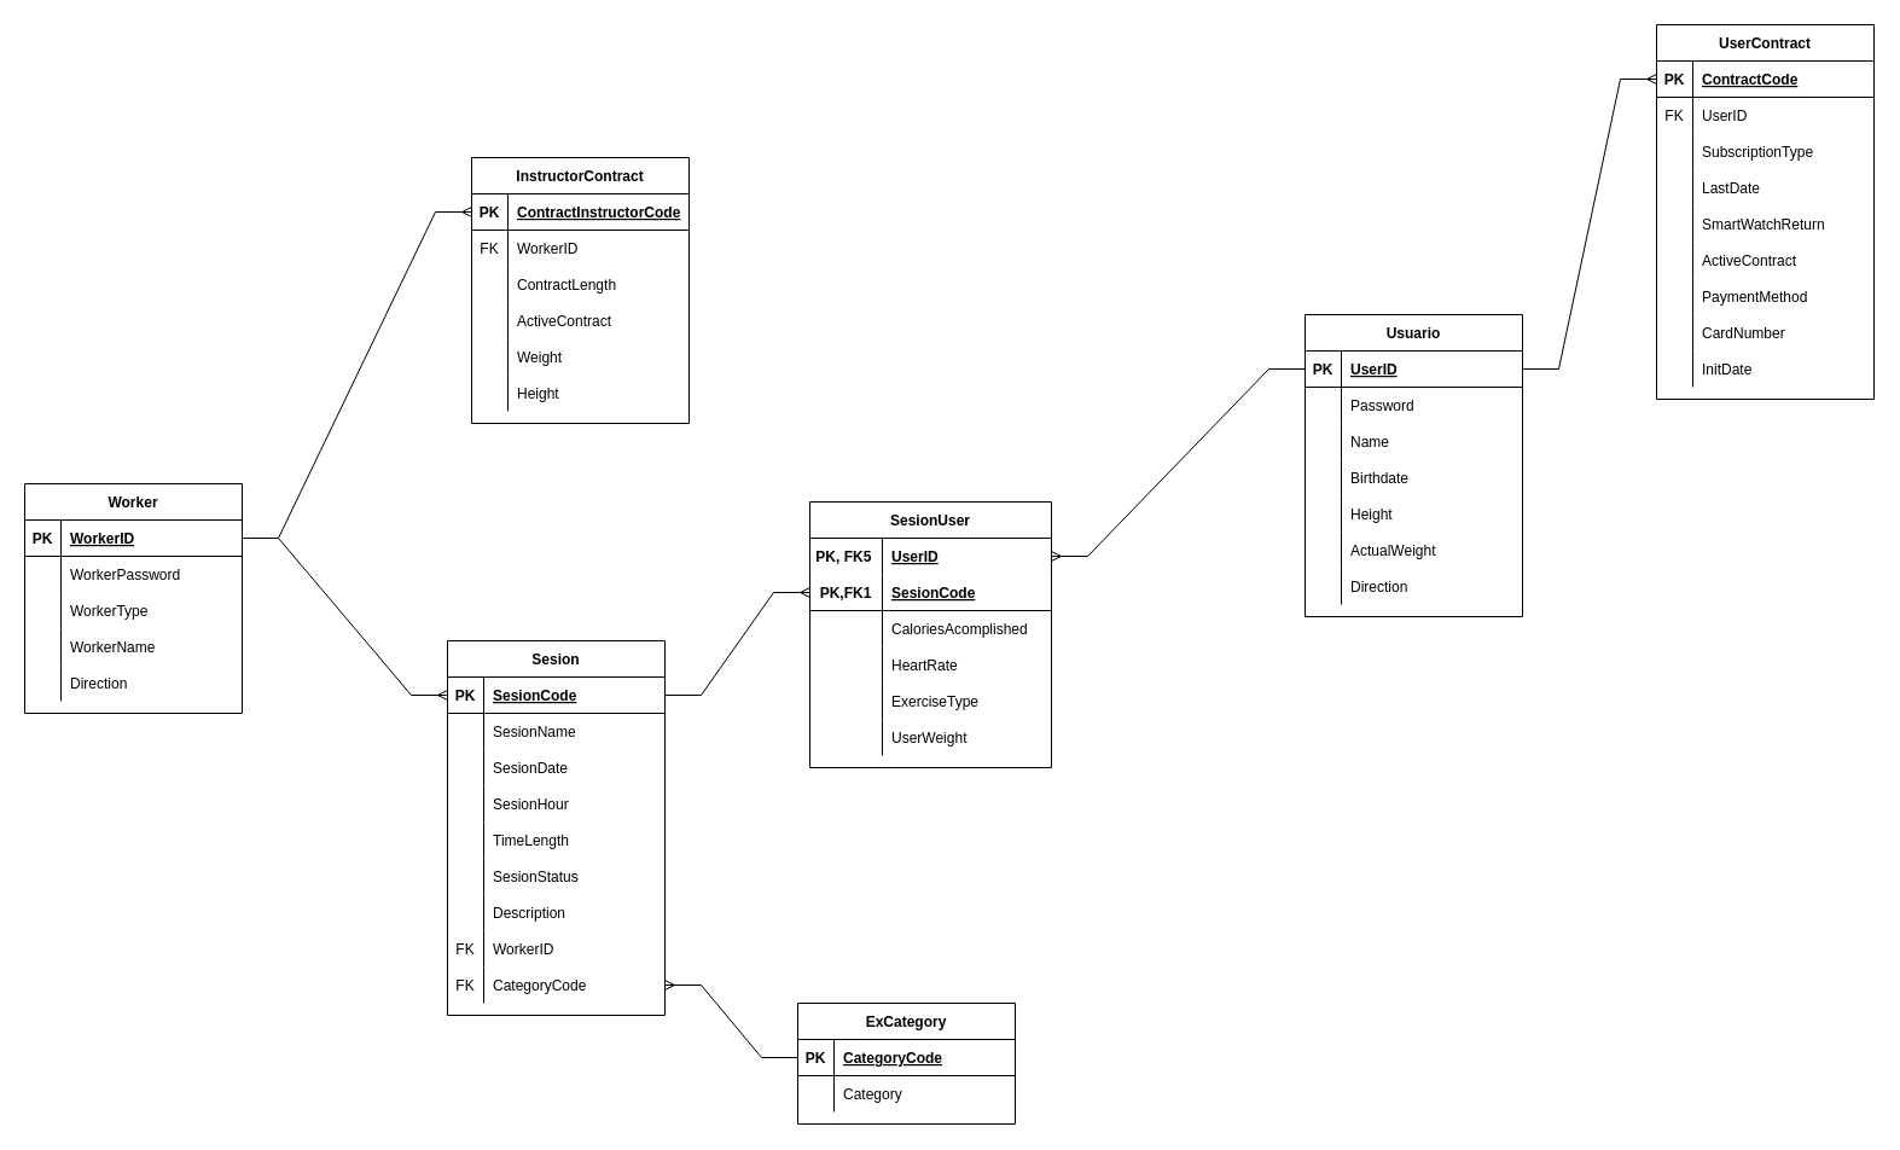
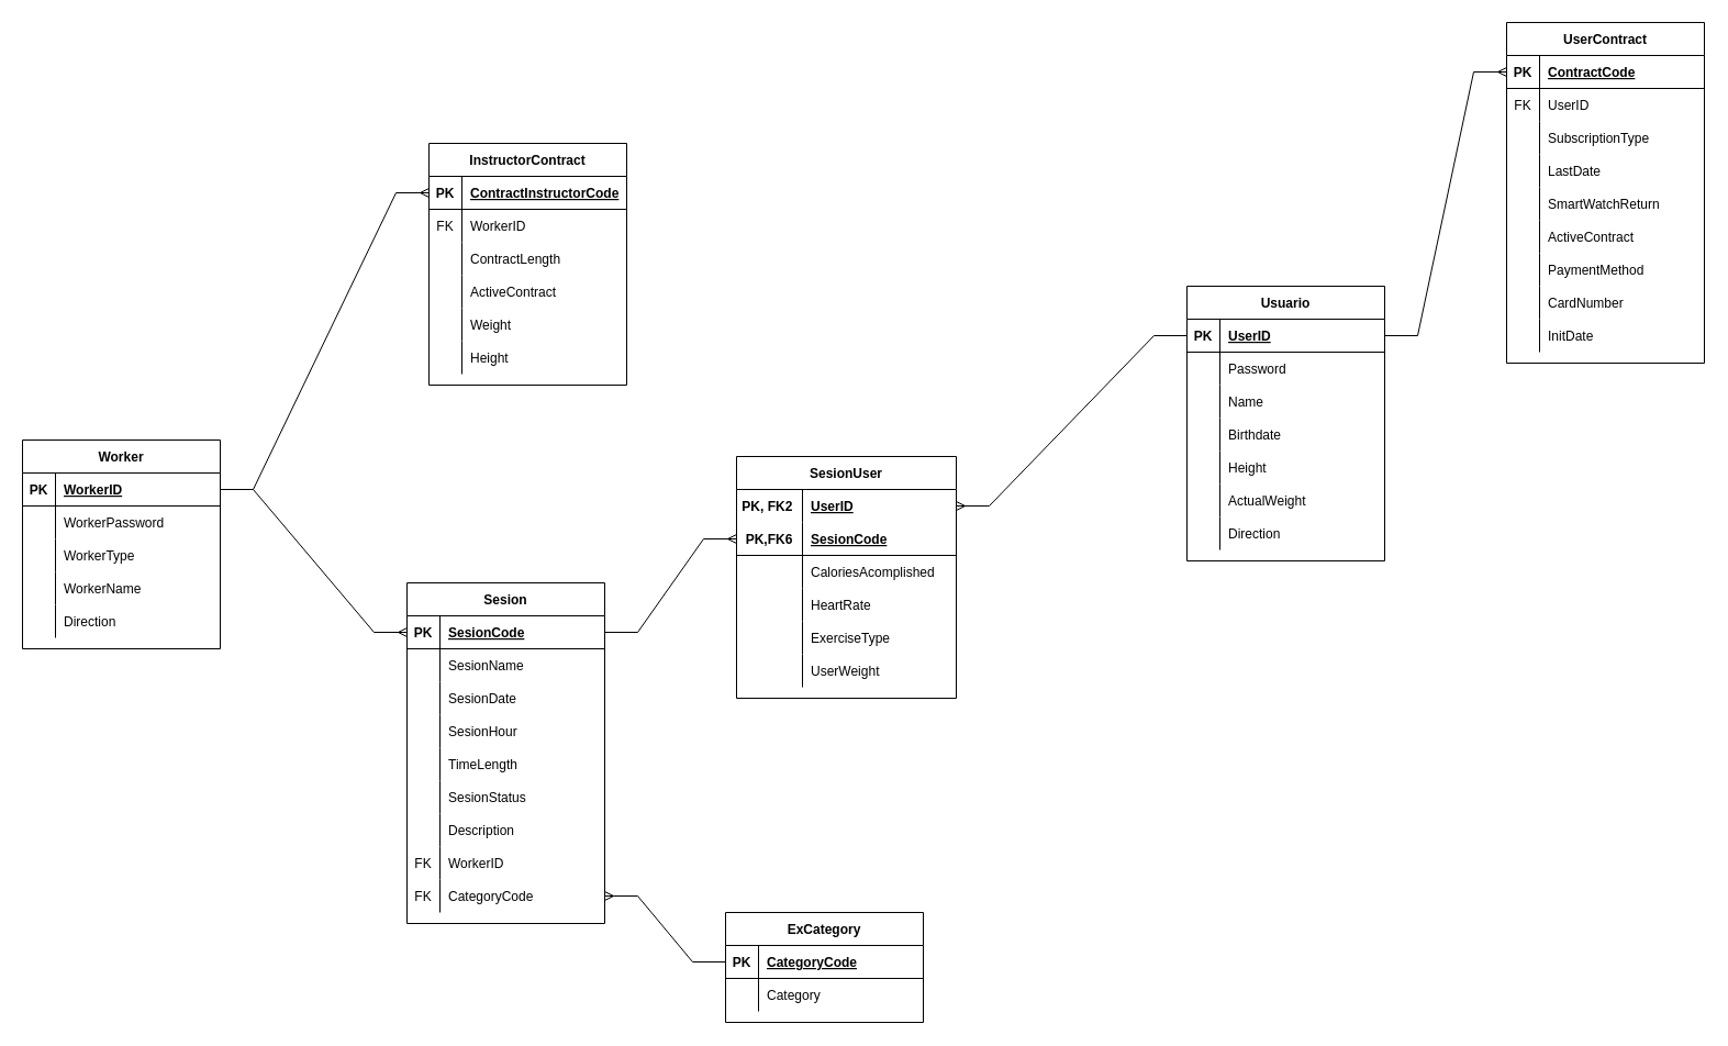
- <mxCell id="77" value="PK, FK5 " style="shape=partialRectangle;connectable=0;fillColor=none;top=0;left=0;bottom=0;right=0;fontStyle=1;overflow=hidden;" parent="76" vertex="1"><mxGeometry width="60" height="30" as="geometry"><mxRectangle width="60" height="30" as="alternateBounds" /></mxGeometry></mxCell>
+ <mxCell id="77" value="PK, FK2 " style="shape=partialRectangle;connectable=0;fillColor=none;top=0;left=0;bottom=0;right=0;fontStyle=1;overflow=hidden;" parent="76" vertex="1"><mxGeometry width="60" height="30" as="geometry"><mxRectangle width="60" height="30" as="alternateBounds" /></mxGeometry></mxCell>
- <mxCell id="80" value="PK,FK1" style="shape=partialRectangle;connectable=0;fillColor=none;top=0;left=0;bottom=0;right=0;fontStyle=1;overflow=hidden;" parent="79" vertex="1"><mxGeometry width="60" height="30" as="geometry"><mxRectangle width="60" height="30" as="alternateBounds" /></mxGeometry></mxCell>
+ <mxCell id="80" value="PK,FK6" style="shape=partialRectangle;connectable=0;fillColor=none;top=0;left=0;bottom=0;right=0;fontStyle=1;overflow=hidden;" parent="79" vertex="1"><mxGeometry width="60" height="30" as="geometry"><mxRectangle width="60" height="30" as="alternateBounds" /></mxGeometry></mxCell>
